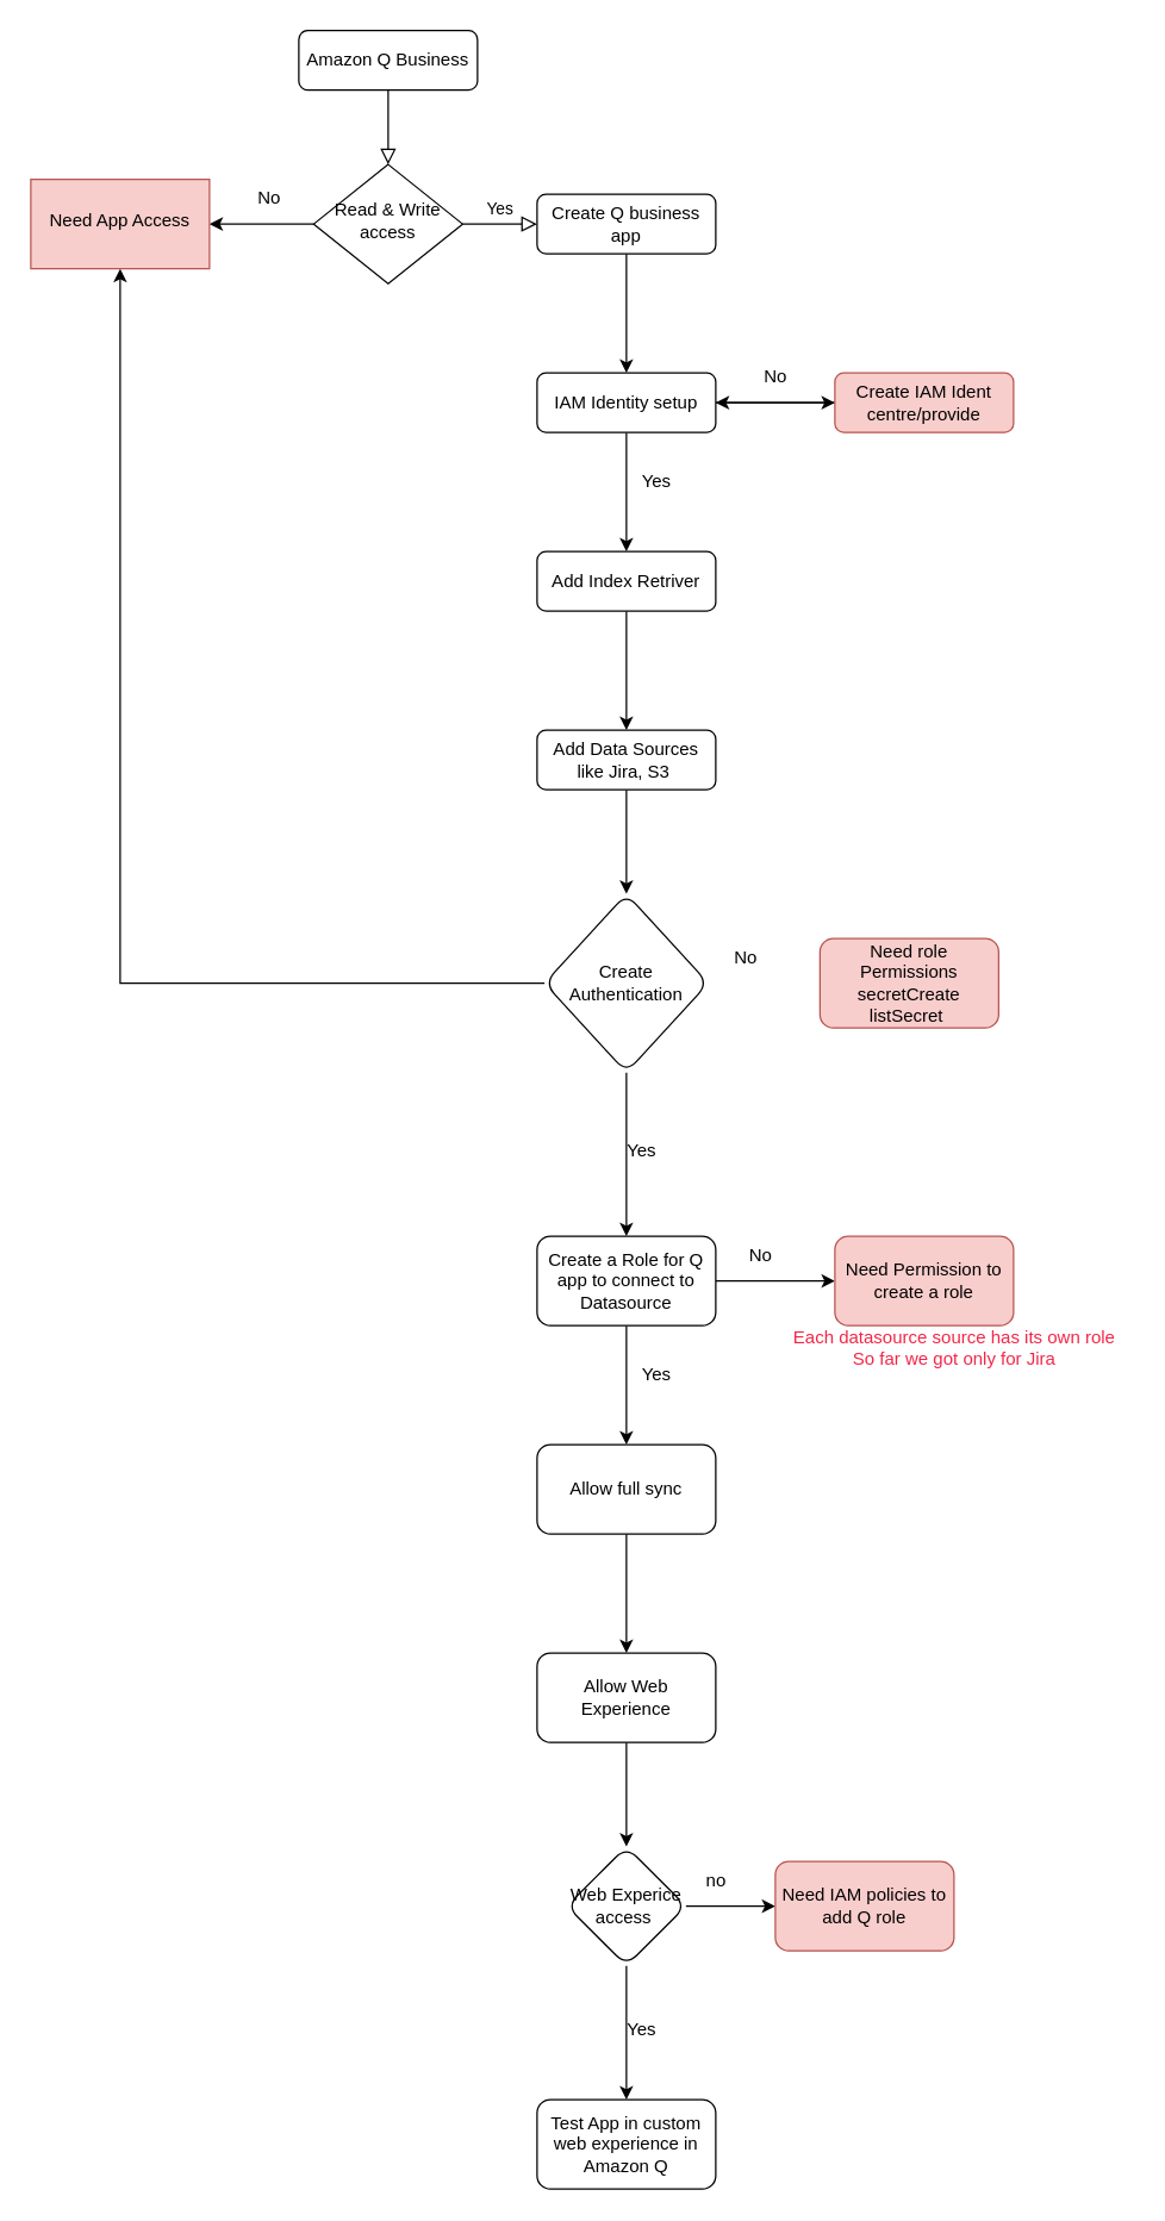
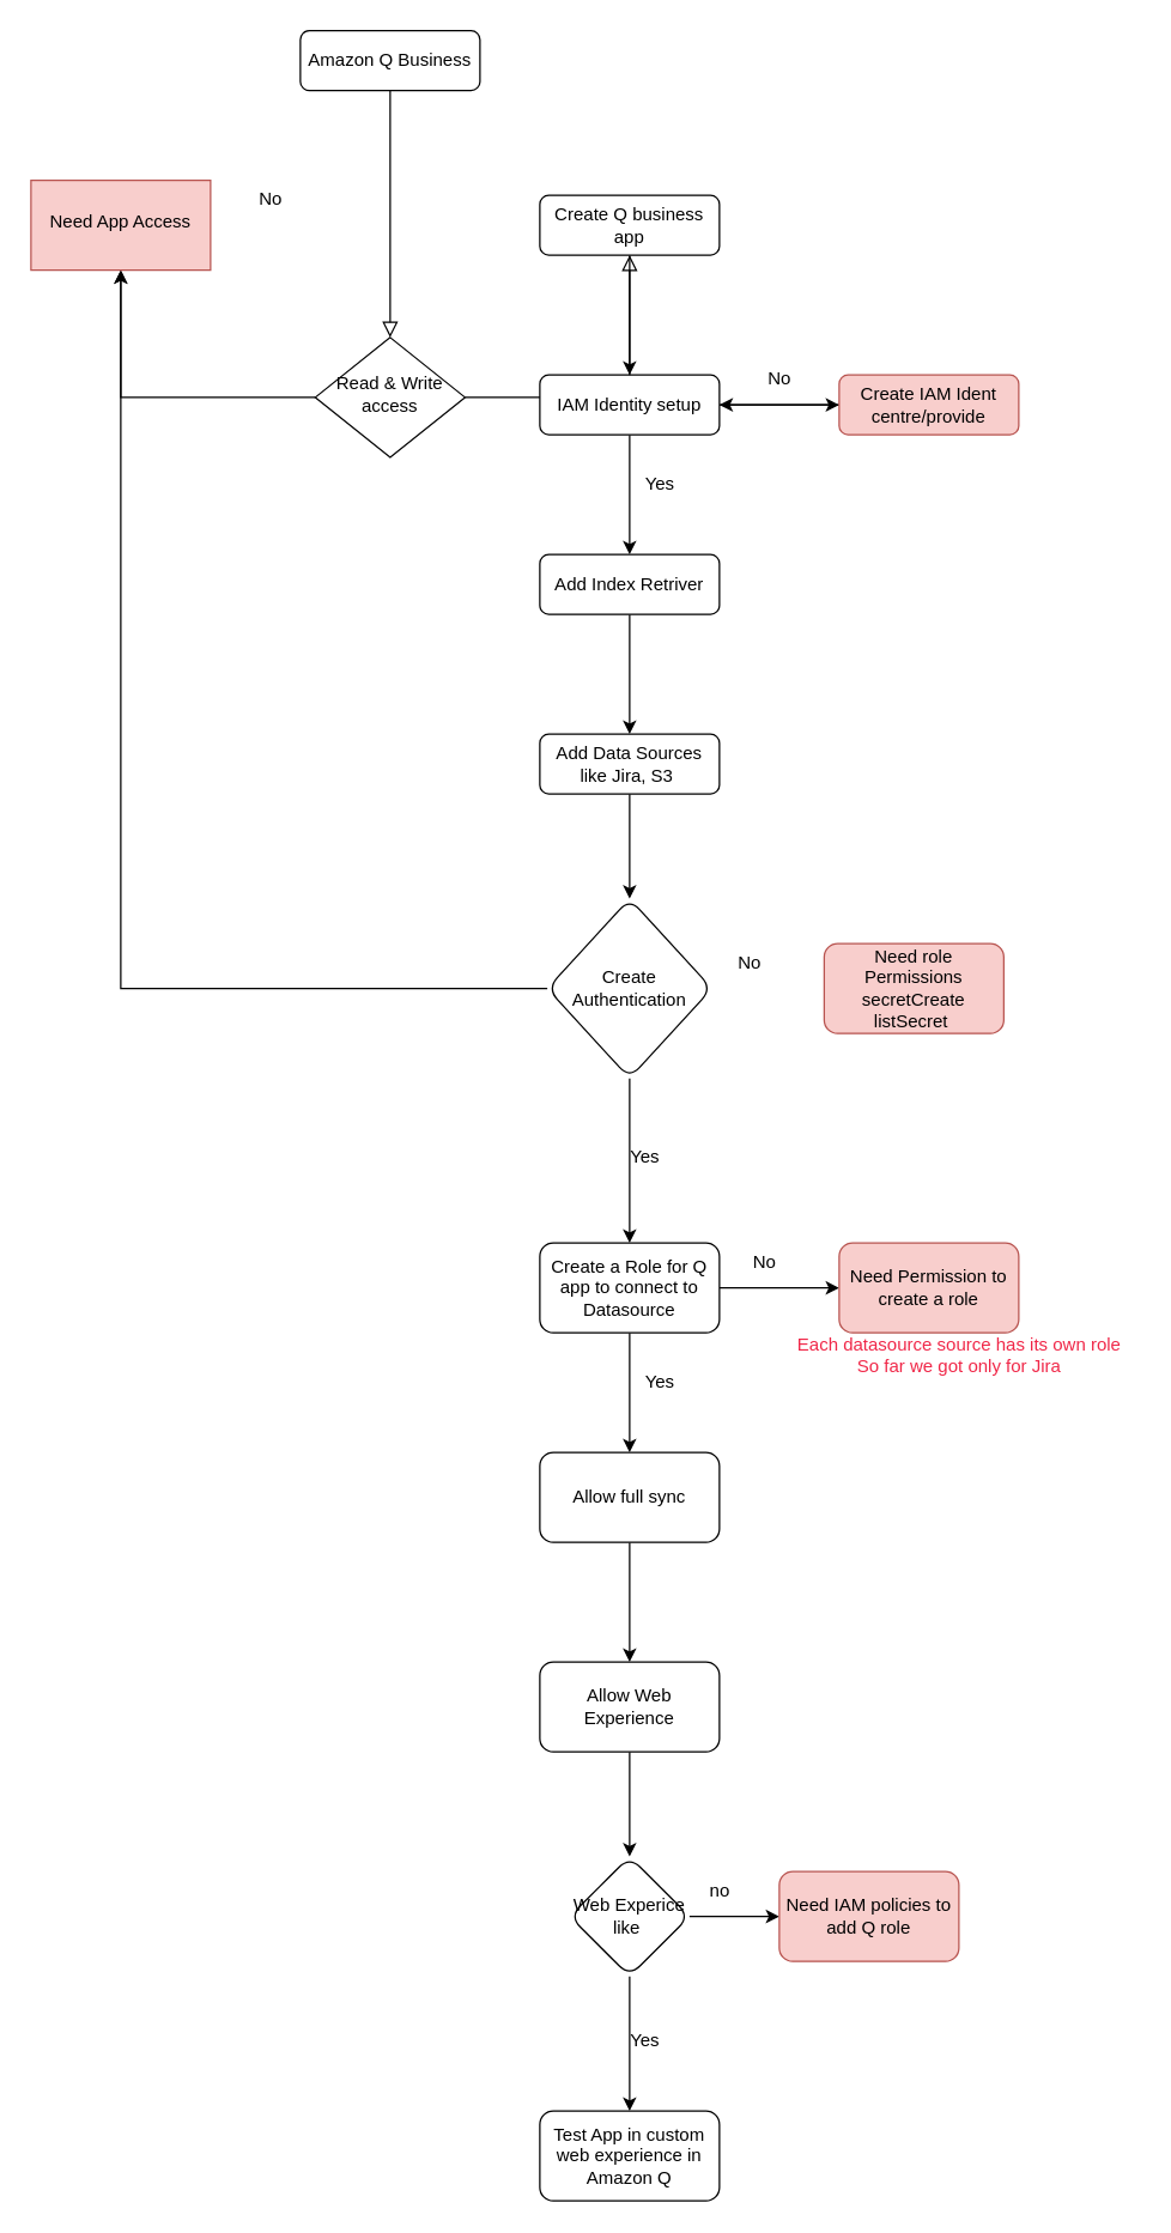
- <mxCell id="6" value="Read &amp;amp; Write access" style="rhombus;whiteSpace=wrap;html=1;shadow=0;fontFamily=Helvetica;fontSize=12;align=center;strokeWidth=1;spacing=6;spacingTop=-4;" parent="1" vertex="1"><mxGeometry x="210" y="110" width="100" height="80" as="geometry" /></mxCell>
+ <mxCell id="6" value="Read &amp;amp; Write access" style="rhombus;whiteSpace=wrap;html=1;shadow=0;fontFamily=Helvetica;fontSize=12;align=center;strokeWidth=1;spacing=6;spacingTop=-4;" parent="1" vertex="1"><mxGeometry x="210" y="225" width="100" height="80" as="geometry" /></mxCell>
- <mxCell id="31" value="Web Experice access&amp;nbsp;" style="rhombus;whiteSpace=wrap;html=1;rounded=1;glass=0;strokeWidth=1;shadow=0;" vertex="1" parent="1"><mxGeometry x="380" y="1240" width="80" height="80" as="geometry" /></mxCell>
+ <mxCell id="31" value="Web Experice like&amp;nbsp;" style="rhombus;whiteSpace=wrap;html=1;rounded=1;glass=0;strokeWidth=1;shadow=0;" vertex="1" parent="1"><mxGeometry x="380" y="1240" width="80" height="80" as="geometry" /></mxCell>
